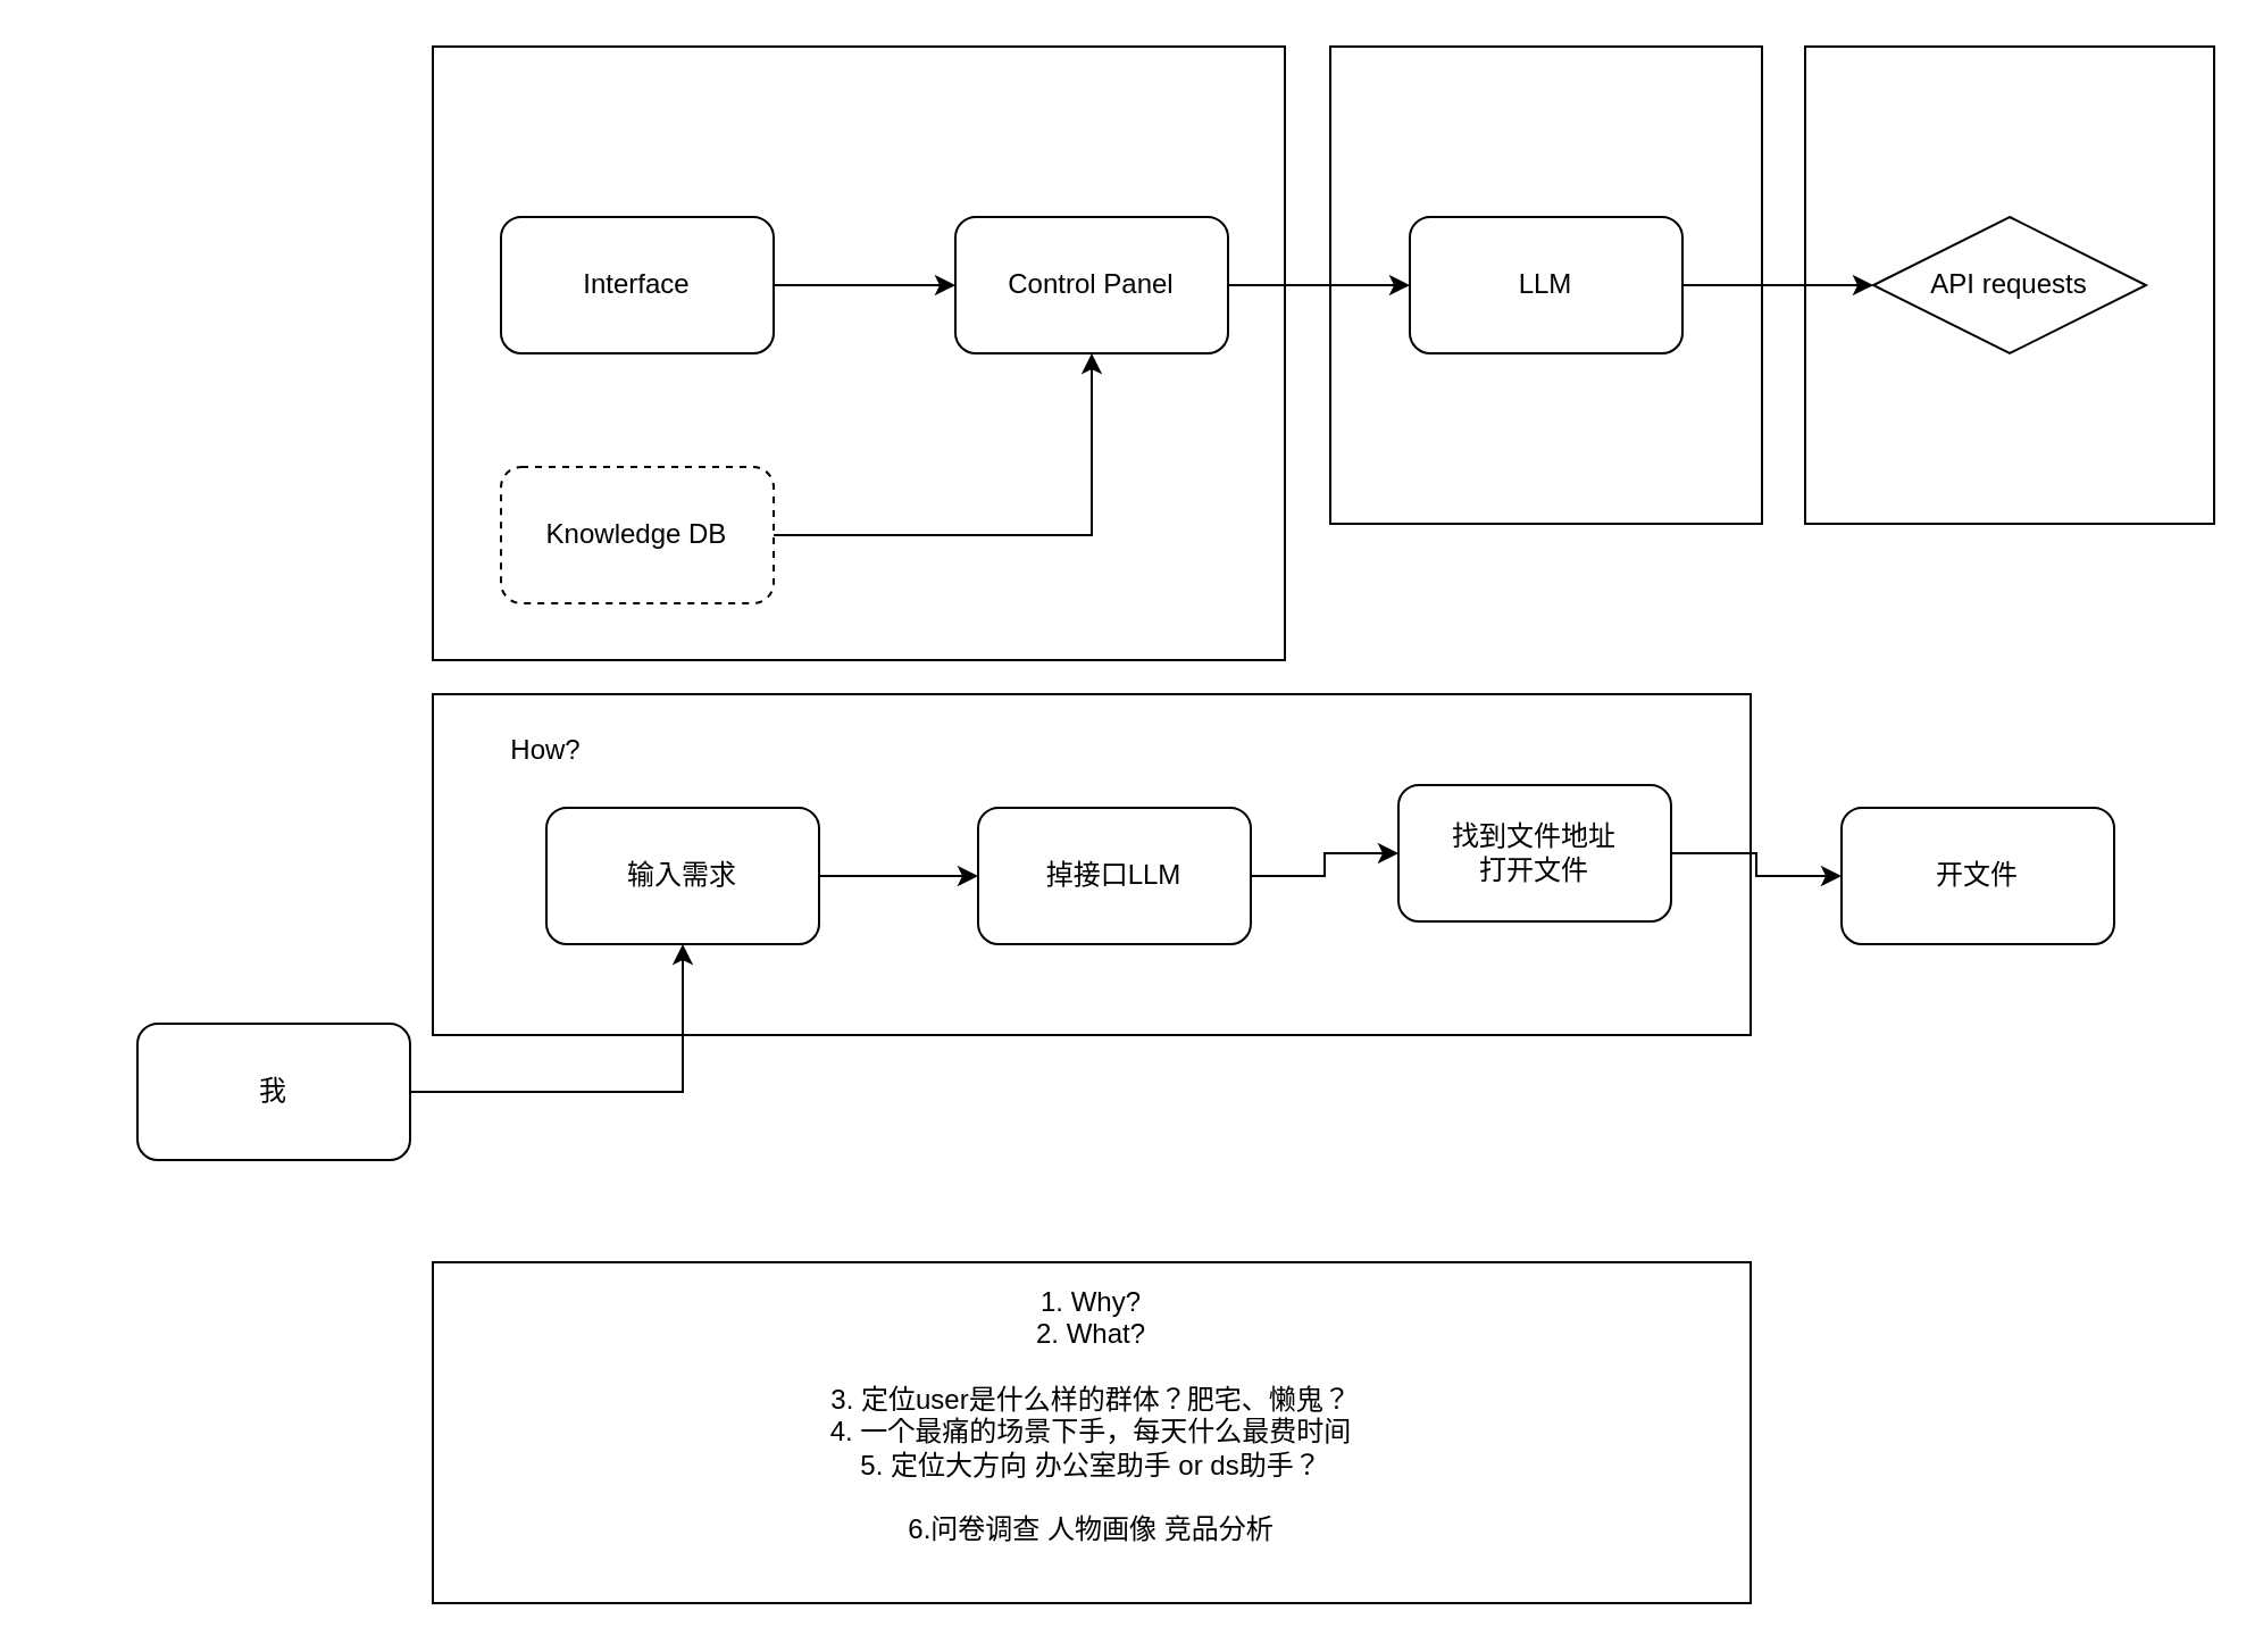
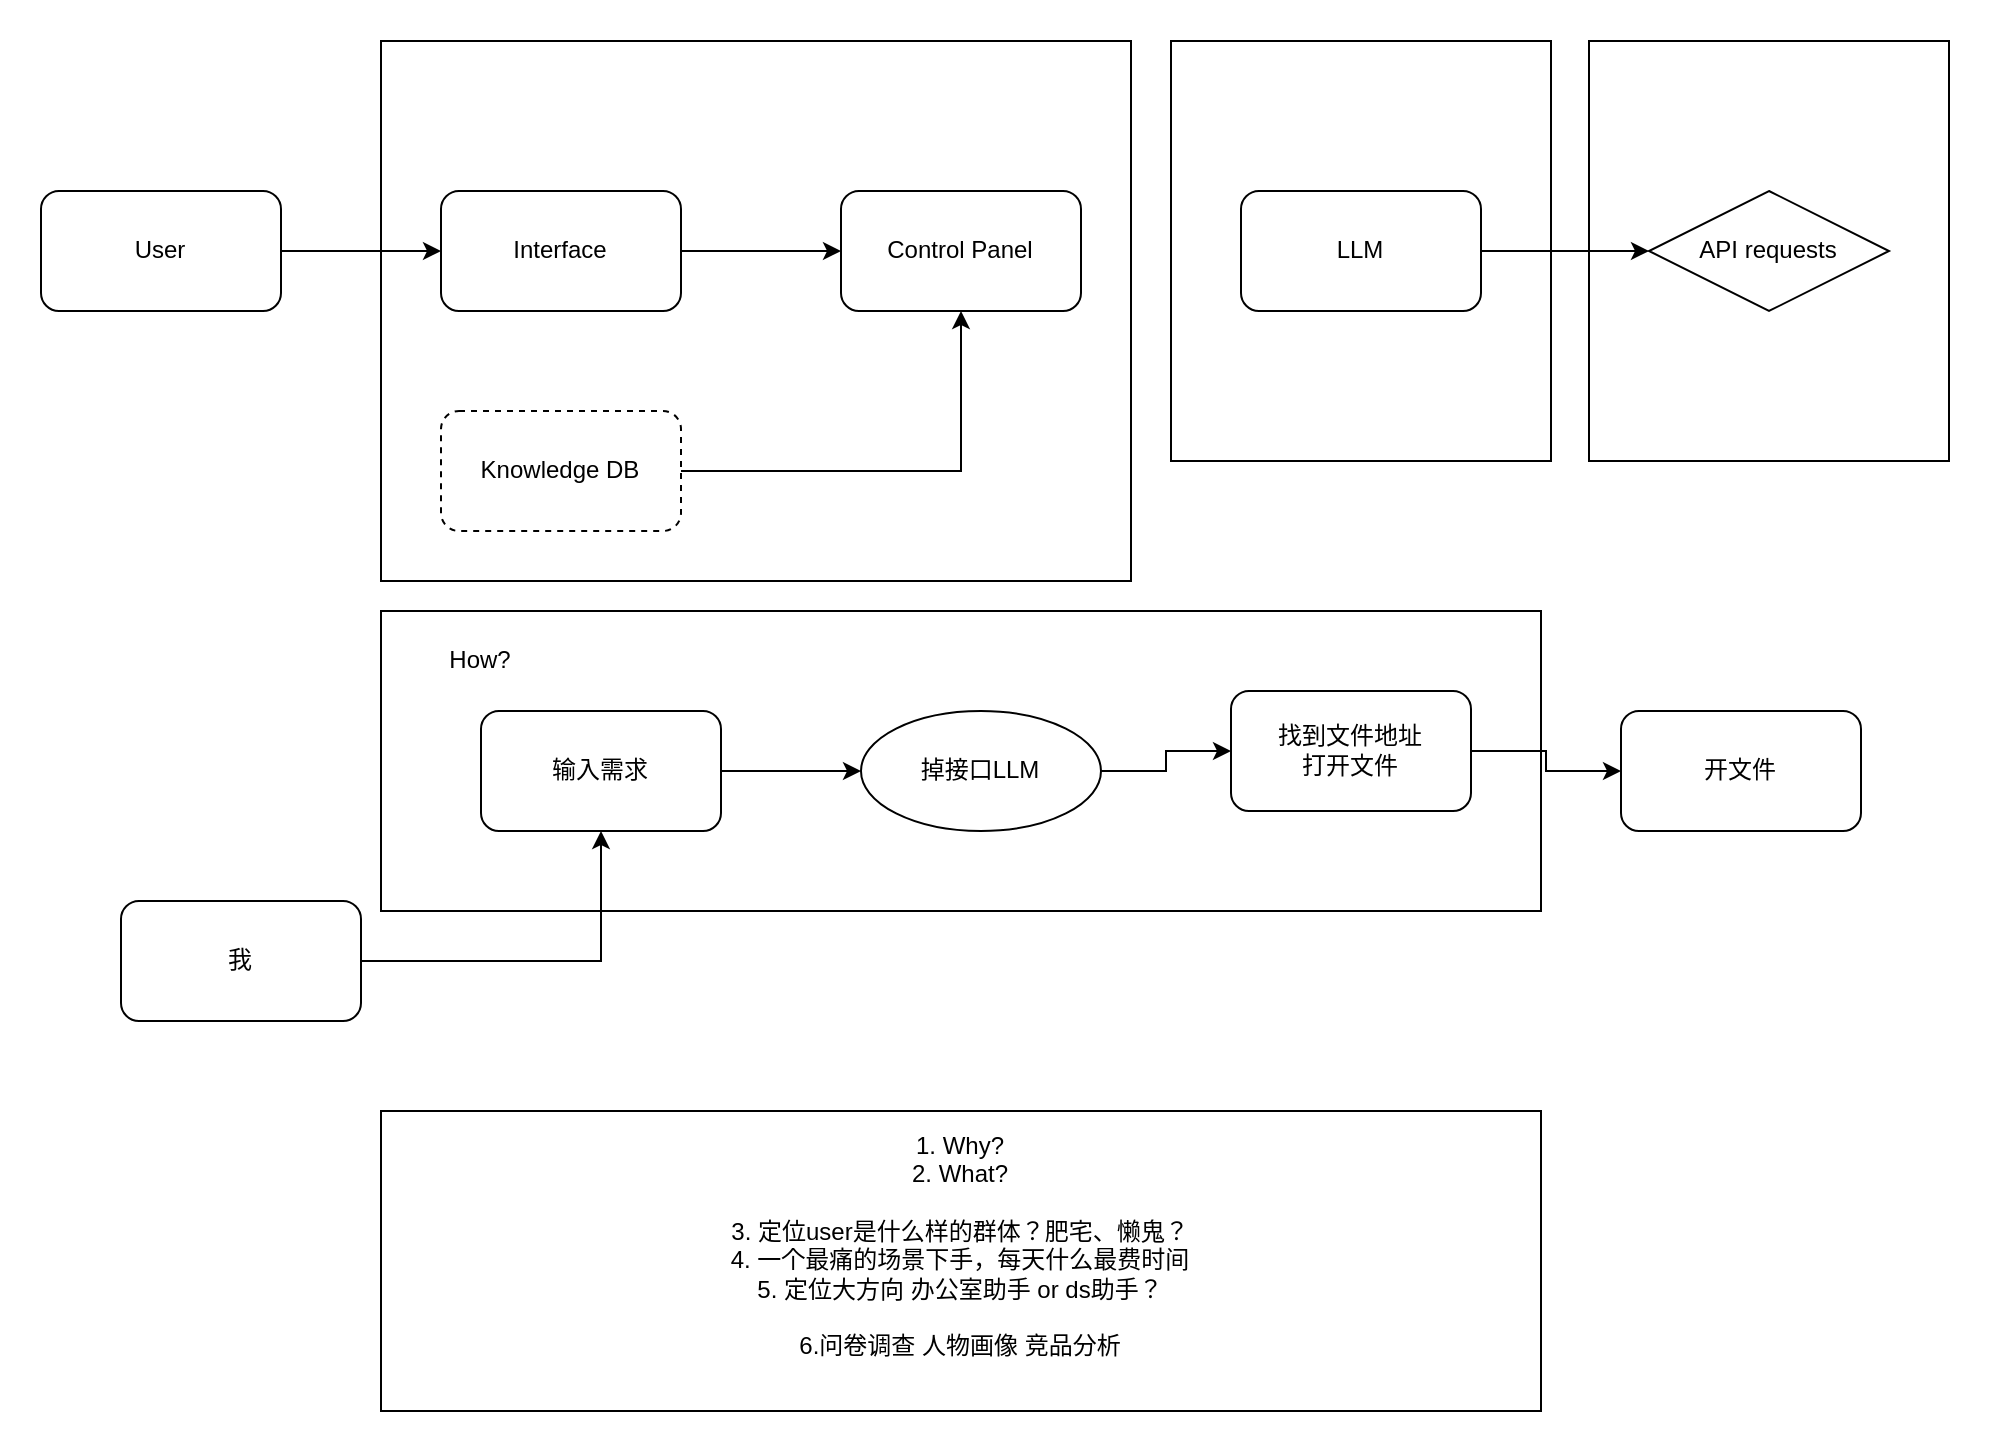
+ <mxCell id="7" value="User" style="rounded=1;whiteSpace=wrap;html=1;" vertex="1" parent="1"><mxGeometry x="20" y="95" width="120" height="60" as="geometry" /></mxCell>
+ <mxCell id="6" value="" style="edgeStyle=orthogonalEdgeStyle;rounded=0;orthogonalLoop=1;jettySize=auto;html=1;" edge="1" parent="1" source="7" target="9"><mxGeometry relative="1" as="geometry" /></mxCell>
- <mxCell id="10" value="" style="edgeStyle=orthogonalEdgeStyle;rounded=0;orthogonalLoop=1;jettySize=auto;html=1;" edge="1" parent="1" source="11" target="13"><mxGeometry relative="1" as="geometry" /></mxCell>
- <mxCell id="22" value="掉接口LLM" style="rounded=1;whiteSpace=wrap;html=1;" vertex="1" parent="1"><mxGeometry x="430" y="355" width="120" height="60" as="geometry" /></mxCell>
+ <mxCell id="22" value="掉接口LLM" style="ellipse;whiteSpace=wrap;html=1;" vertex="1" parent="1"><mxGeometry x="430" y="355" width="120" height="60" as="geometry" /></mxCell>
